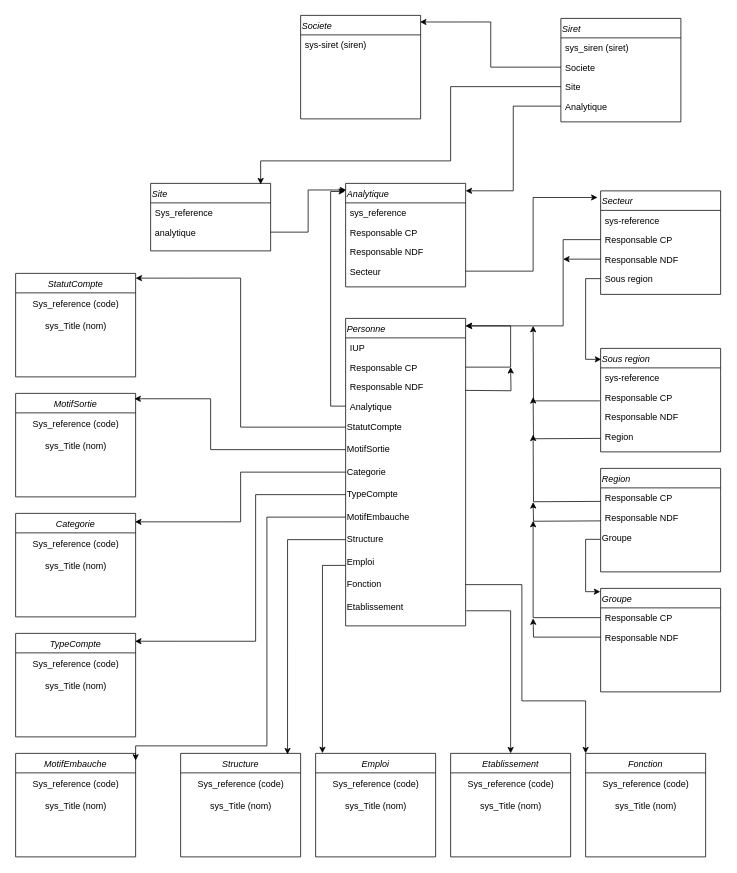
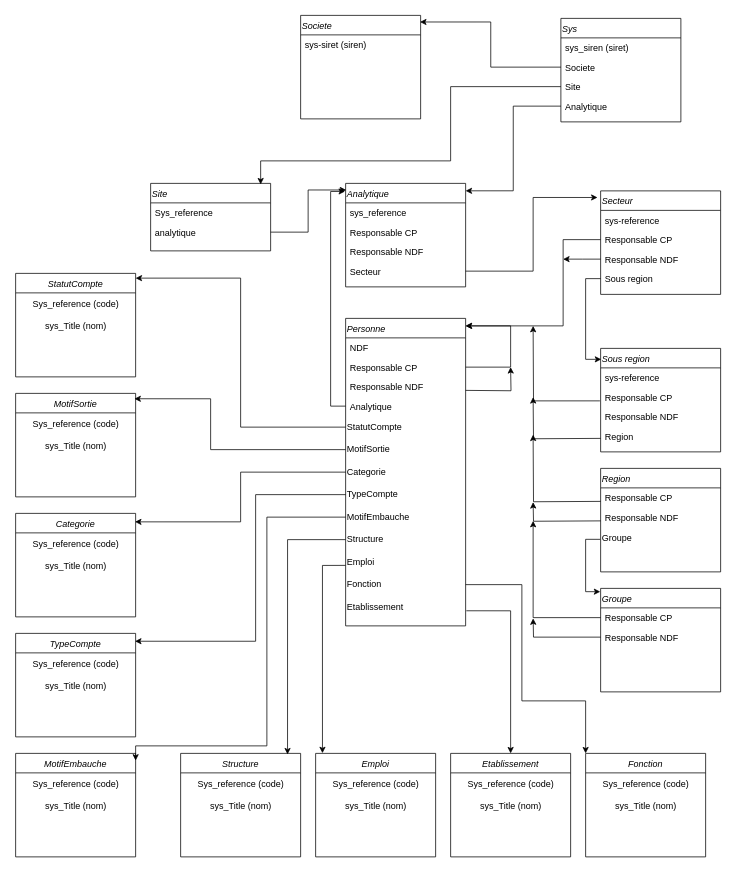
- <mxCell id="26" value="Siret" style="swimlane;fontStyle=2;align=left;verticalAlign=top;childLayout=stackLayout;horizontal=1;startSize=26;horizontalStack=0;resizeParent=1;resizeLast=0;collapsible=1;marginBottom=0;rounded=0;shadow=0;strokeWidth=1;" vertex="1" parent="1"><mxGeometry x="747" y="24" width="160" height="138" as="geometry"><mxRectangle x="230" y="140" width="160" height="26" as="alternateBounds" /></mxGeometry></mxCell>
+ <mxCell id="26" value="Sys" style="swimlane;fontStyle=2;align=left;verticalAlign=top;childLayout=stackLayout;horizontal=1;startSize=26;horizontalStack=0;resizeParent=1;resizeLast=0;collapsible=1;marginBottom=0;rounded=0;shadow=0;strokeWidth=1;" vertex="1" parent="1"><mxGeometry x="747" y="24" width="160" height="138" as="geometry"><mxRectangle x="230" y="140" width="160" height="26" as="alternateBounds" /></mxGeometry></mxCell>
- <mxCell id="8" value="IUP" style="text;align=left;verticalAlign=top;spacingLeft=4;spacingRight=4;overflow=hidden;rotatable=0;points=[[0,0.5],[1,0.5]];portConstraint=eastwest;" vertex="1" parent="7"><mxGeometry y="26" width="160" height="26" as="geometry" /></mxCell>
+ <mxCell id="8" value="NDF" style="text;align=left;verticalAlign=top;spacingLeft=4;spacingRight=4;overflow=hidden;rotatable=0;points=[[0,0.5],[1,0.5]];portConstraint=eastwest;" vertex="1" parent="7"><mxGeometry y="26" width="160" height="26" as="geometry" /></mxCell>
